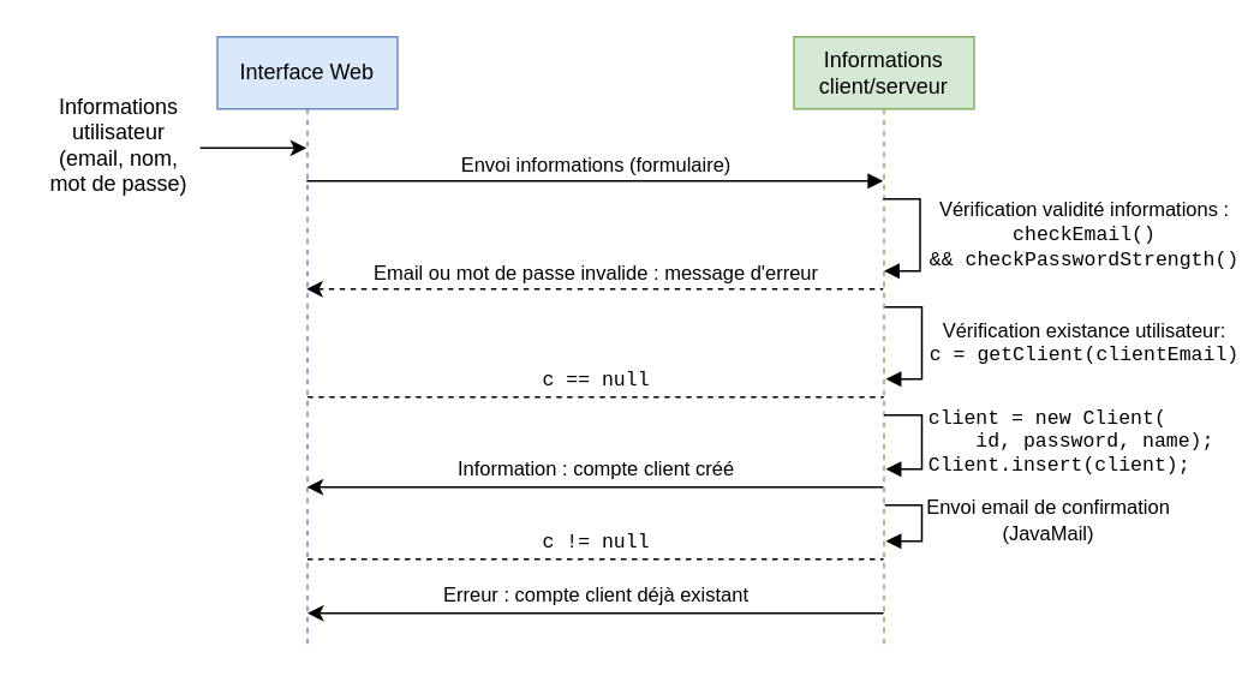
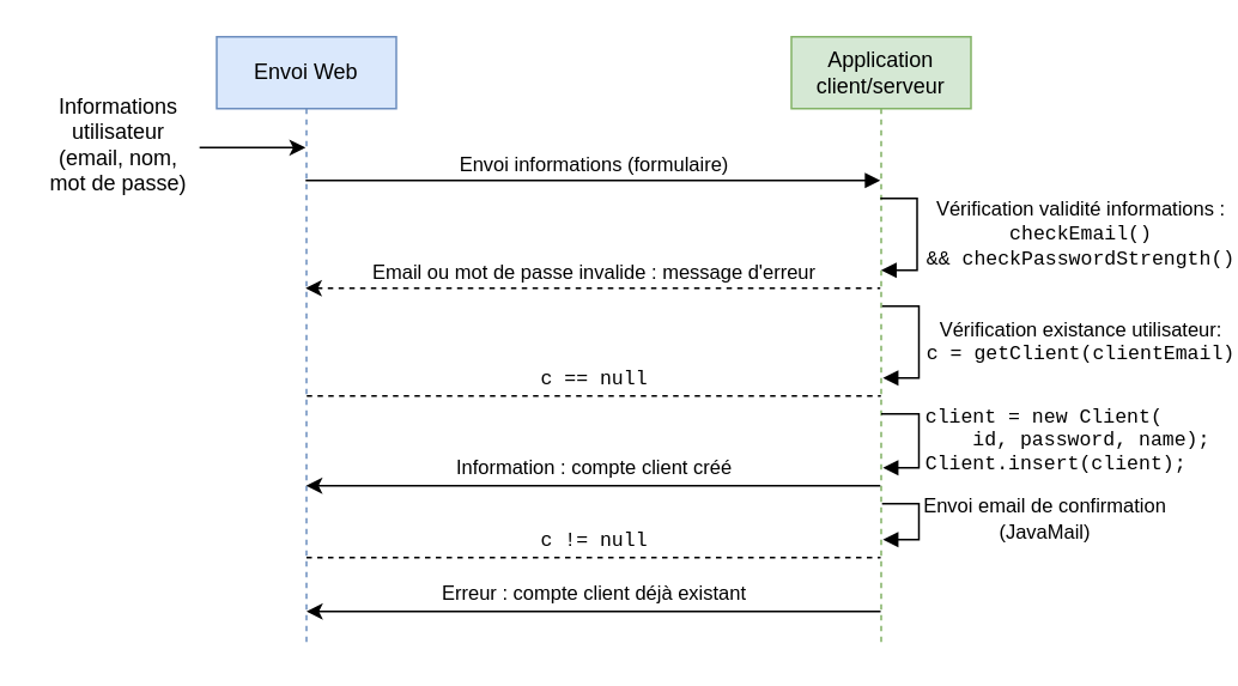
- <mxCell id="2" value="Interface Web" style="shape=umlLifeline;perimeter=lifelinePerimeter;whiteSpace=wrap;html=1;container=1;collapsible=0;recursiveResize=0;outlineConnect=0;fillColor=#dae8fc;strokeColor=#6c8ebf;" vertex="1" parent="1"><mxGeometry x="120" y="20" width="100" height="340" as="geometry" /></mxCell>
+ <mxCell id="2" value="Envoi Web" style="shape=umlLifeline;perimeter=lifelinePerimeter;whiteSpace=wrap;html=1;container=1;collapsible=0;recursiveResize=0;outlineConnect=0;fillColor=#dae8fc;strokeColor=#6c8ebf;" vertex="1" parent="1"><mxGeometry x="120" y="20" width="100" height="340" as="geometry" /></mxCell>
- <mxCell id="3" value="&lt;div&gt;Informations&lt;/div&gt;&lt;div&gt;client/serveur&lt;/div&gt;" style="shape=umlLifeline;perimeter=lifelinePerimeter;whiteSpace=wrap;html=1;container=1;collapsible=0;recursiveResize=0;outlineConnect=0;fillColor=#d5e8d4;strokeColor=#82b366;" vertex="1" parent="1"><mxGeometry x="440" y="20" width="100" height="340" as="geometry" /></mxCell>
+ <mxCell id="3" value="&lt;div&gt;Application&lt;/div&gt;&lt;div&gt;client/serveur&lt;/div&gt;" style="shape=umlLifeline;perimeter=lifelinePerimeter;whiteSpace=wrap;html=1;container=1;collapsible=0;recursiveResize=0;outlineConnect=0;fillColor=#d5e8d4;strokeColor=#82b366;" vertex="1" parent="1"><mxGeometry x="440" y="20" width="100" height="340" as="geometry" /></mxCell>
